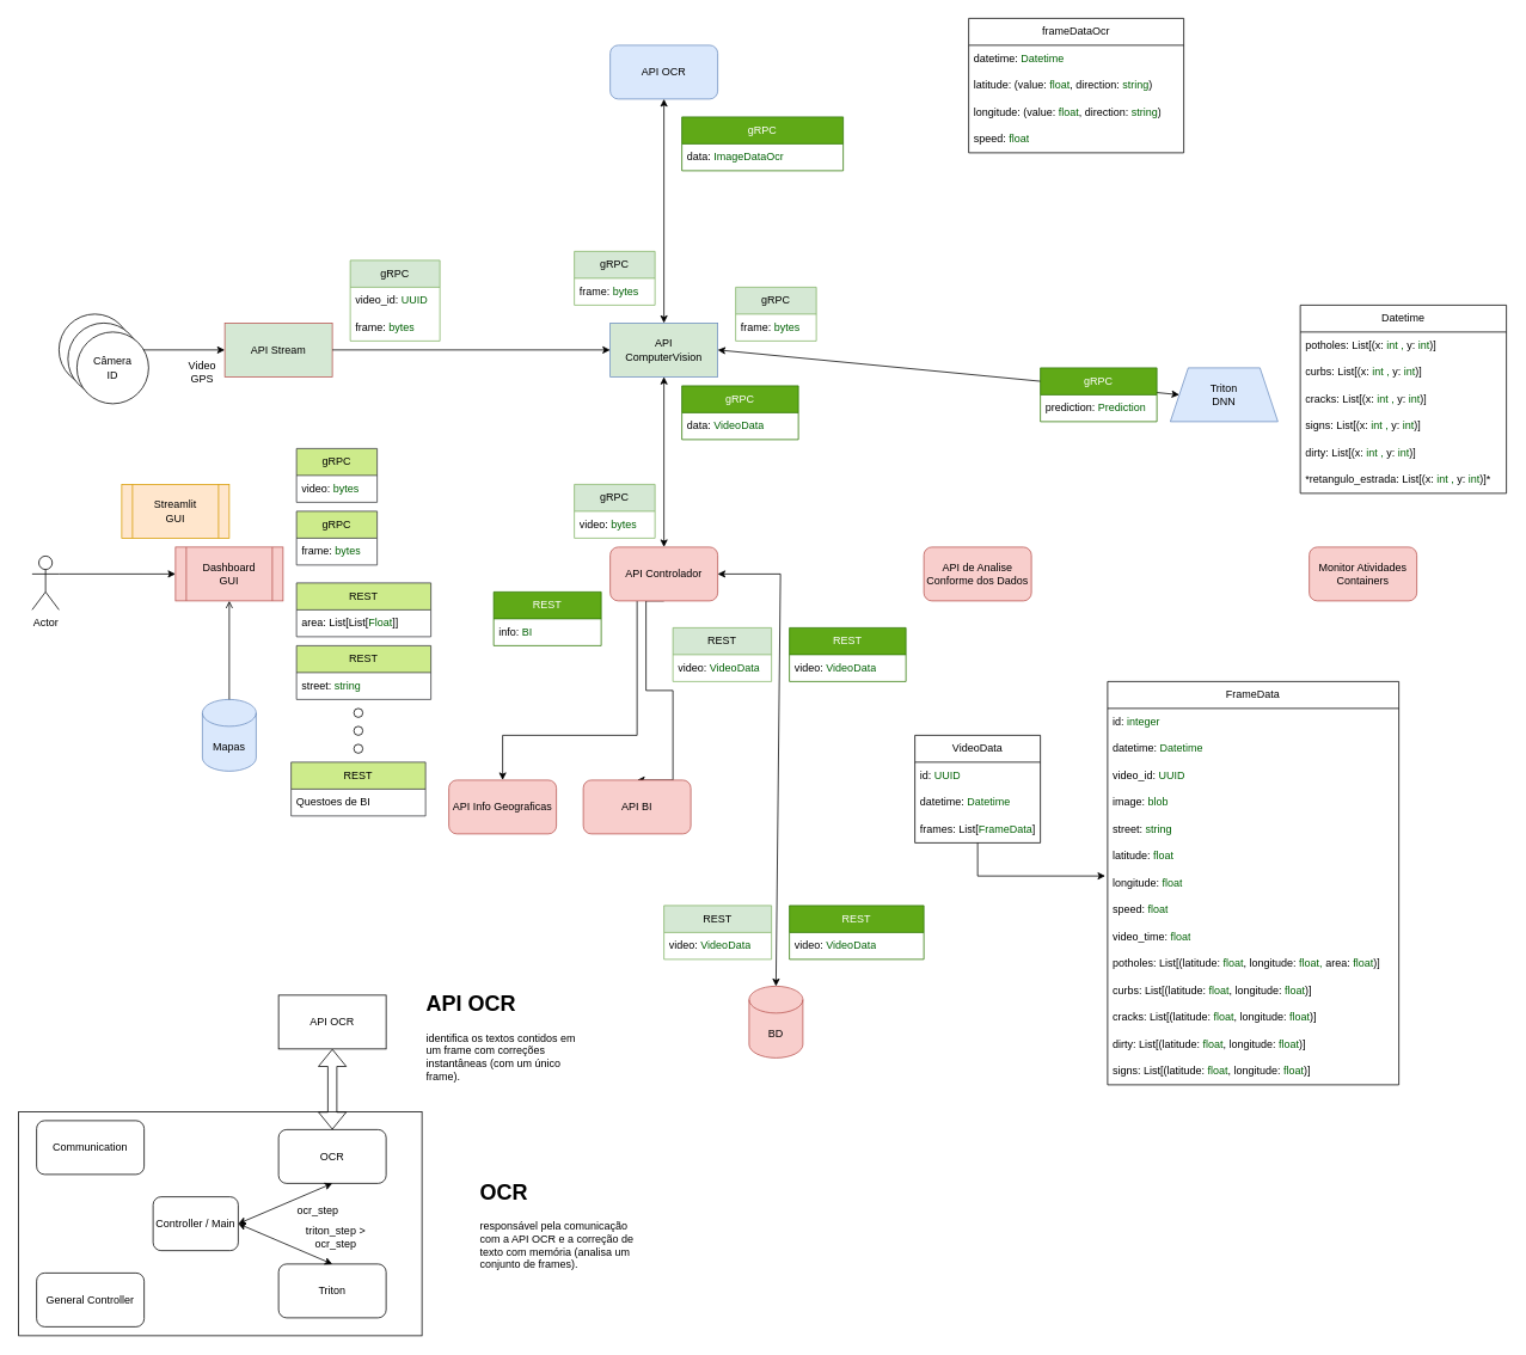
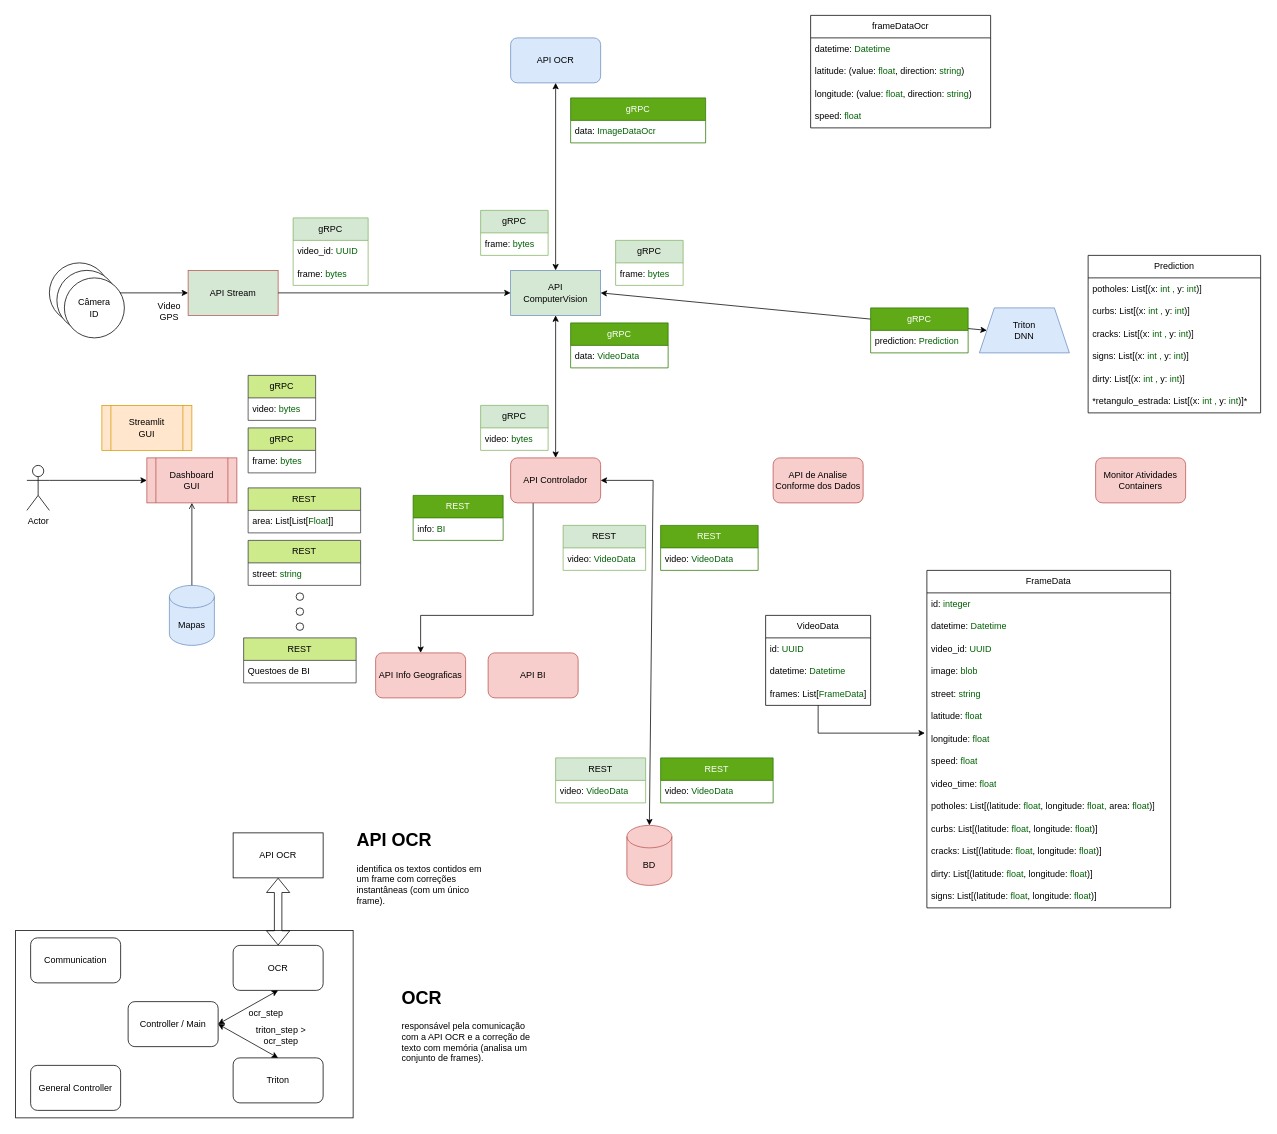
- <mxCell id="74" value="Datetime" style="swimlane;fontStyle=0;childLayout=stackLayout;horizontal=1;startSize=30;horizontalStack=0;resizeParent=1;resizeParentMax=0;resizeLast=0;collapsible=1;marginBottom=0;whiteSpace=wrap;html=1;fillColor=none;gradientColor=none;" vertex="1" parent="1"><mxGeometry x="1450" y="340" width="230" height="210" as="geometry"><mxRectangle x="610" y="570" width="70" height="30" as="alternateBounds" /></mxGeometry></mxCell>
+ <mxCell id="74" value="Prediction" style="swimlane;fontStyle=0;childLayout=stackLayout;horizontal=1;startSize=30;horizontalStack=0;resizeParent=1;resizeParentMax=0;resizeLast=0;collapsible=1;marginBottom=0;whiteSpace=wrap;html=1;fillColor=none;gradientColor=none;" vertex="1" parent="1"><mxGeometry x="1450" y="340" width="230" height="210" as="geometry"><mxRectangle x="610" y="570" width="70" height="30" as="alternateBounds" /></mxGeometry></mxCell>
- <mxCell id="14" style="edgeStyle=orthogonalEdgeStyle;rounded=0;orthogonalLoop=1;jettySize=auto;html=1;exitX=0.5;exitY=1;exitDx=0;exitDy=0;entryX=0.5;entryY=0;entryDx=0;entryDy=0;" edge="1" parent="1" source="15" target="105"><mxGeometry relative="1" as="geometry"><Array as="points"><mxPoint x="720" y="670" /><mxPoint x="720" y="770" /><mxPoint x="750" y="770" /><mxPoint x="750" y="870" /></Array></mxGeometry></mxCell>
- <mxCell id="26" value="Controller / Main" style="rounded=1;whiteSpace=wrap;html=1;" parent="1" vertex="1"><mxGeometry x="170" y="1335" width="95" height="60" as="geometry" /></mxCell>
+ <mxCell id="26" value="Controller / Main" style="rounded=1;whiteSpace=wrap;html=1;" parent="1" vertex="1"><mxGeometry x="170" y="1335" width="120" height="60" as="geometry" /></mxCell>
